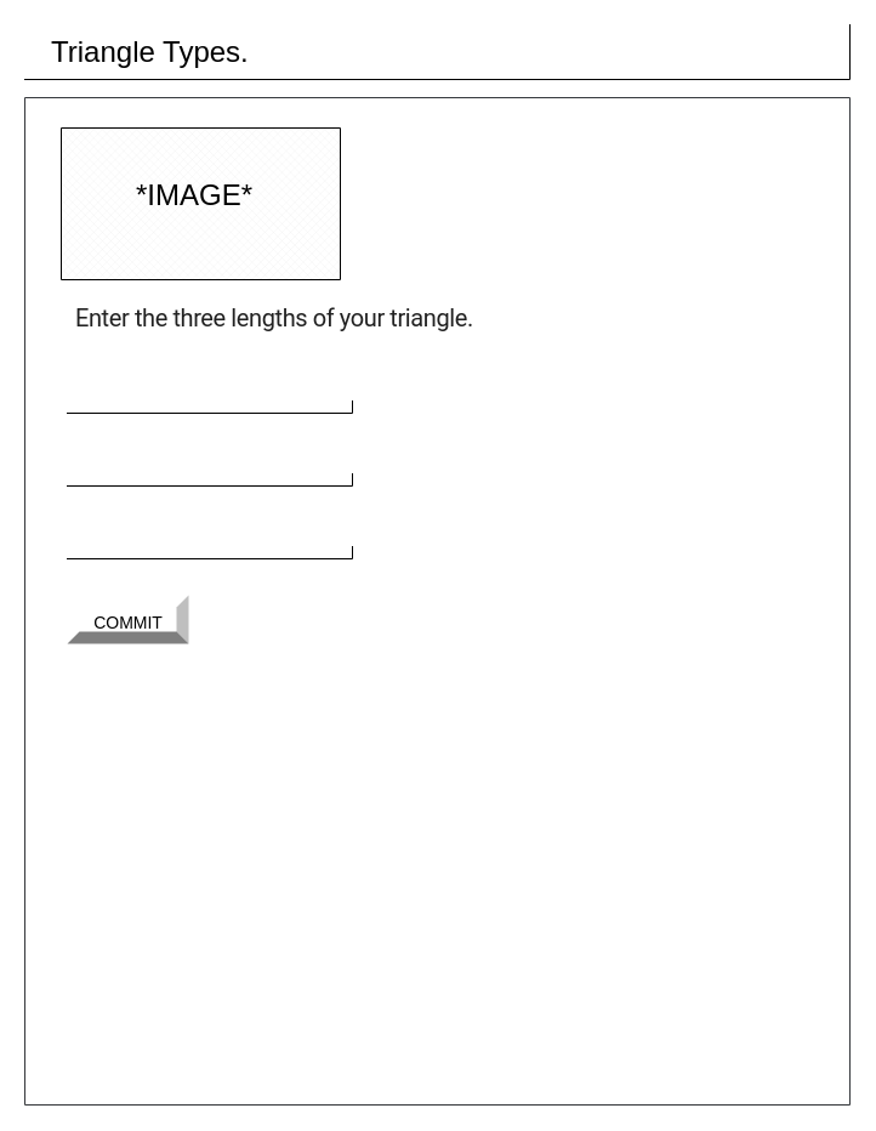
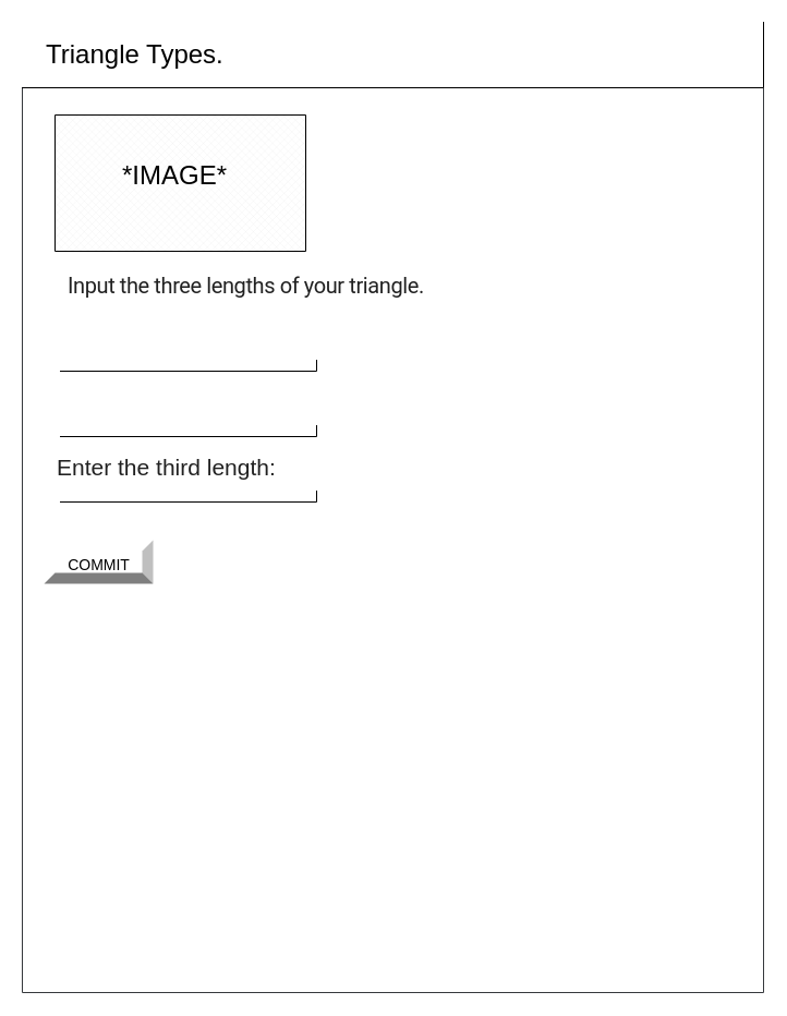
- <mxCell id="3" value="&lt;p style=&quot;line-height: 1.2&quot;&gt;&lt;span style=&quot;font-size: 24px&quot;&gt;&amp;nbsp; &amp;nbsp;Triangle Types.&lt;/span&gt;&lt;/p&gt;" style="shape=partialRectangle;whiteSpace=wrap;html=1;top=0;left=0;fillColor=#FFFFFF;align=left;fontColor=#000000;strokeColor=#000000;" vertex="1" parent="1"><mxGeometry x="20" y="20" width="680" height="45" as="geometry" /></mxCell>
+ <mxCell id="3" value="&lt;p style=&quot;line-height: 1.2&quot;&gt;&lt;span style=&quot;font-size: 24px&quot;&gt;&amp;nbsp; &amp;nbsp;Triangle Types.&lt;/span&gt;&lt;/p&gt;" style="shape=partialRectangle;whiteSpace=wrap;html=1;top=0;left=0;fillColor=#FFFFFF;align=left;fontColor=#000000;strokeColor=#000000;" vertex="1" parent="1"><mxGeometry x="20" y="20" width="680" height="60" as="geometry" /></mxCell>
- <mxCell id="4" value="&lt;h1 style=&quot;padding: 0px ; line-height: 1.35 ; letter-spacing: -0.02em ; margin: 24px 0px 24px 40px ; font-family: &amp;#34;roboto&amp;#34; , &amp;#34;helvetica&amp;#34; , &amp;#34;arial&amp;#34; , sans-serif ; font-weight: 400 ; color: rgba(0 , 0 , 0 , 0.87) ; font-size: 20px&quot;&gt;&lt;font style=&quot;font-size: 20px&quot;&gt;Enter the three lengths of your triangle.&lt;/font&gt;&lt;/h1&gt;&lt;div style=&quot;font-size: 20px&quot;&gt;&lt;br&gt;&lt;/div&gt;" style="text;whiteSpace=wrap;html=1;fontSize=24;" vertex="1" parent="1"><mxGeometry x="20" y="217.5" width="445" height="50" as="geometry" /></mxCell>
+ <mxCell id="4" value="&lt;h1 style=&quot;padding: 0px ; line-height: 1.35 ; letter-spacing: -0.02em ; margin: 24px 0px 24px 40px ; font-family: &amp;#34;roboto&amp;#34; , &amp;#34;helvetica&amp;#34; , &amp;#34;arial&amp;#34; , sans-serif ; font-weight: 400 ; color: rgba(0 , 0 , 0 , 0.87) ; font-size: 20px&quot;&gt;&lt;font style=&quot;font-size: 20px&quot;&gt;Input the three lengths of your triangle.&lt;/font&gt;&lt;/h1&gt;&lt;div style=&quot;font-size: 20px&quot;&gt;&lt;br&gt;&lt;/div&gt;" style="text;whiteSpace=wrap;html=1;fontSize=24;" vertex="1" parent="1"><mxGeometry x="20" y="217.5" width="445" height="50" as="geometry" /></mxCell>
+ <mxCell id="11" value="&lt;p style=&quot;padding: 0px ; font-weight: 400 ; line-height: 24px ; font-size: 21px ; letter-spacing: normal ; margin: 0px 0px 16px ; color: rgba(0 , 0 , 0 , 0.87) ; font-family: &amp;#34;helvetica&amp;#34; , &amp;#34;arial&amp;#34; , sans-serif ; font-style: normal ; text-indent: 0px ; text-transform: none ; word-spacing: 0px&quot;&gt;Enter the third length:&lt;/p&gt;&lt;form action=&quot;https://evgeny-vovk.github.io/ICS2O-Unit5-05-HTML/&quot; style=&quot;color: rgba(0 , 0 , 0 , 0.87) ; font-family: &amp;#34;helvetica&amp;#34; , &amp;#34;arial&amp;#34; , sans-serif ; font-size: 14px ; font-style: normal ; font-weight: 400 ; letter-spacing: normal ; text-indent: 0px ; text-transform: none ; word-spacing: 0px&quot;&gt;&lt;div class=&quot;mdl-textfield mdl-js-textfield is-upgraded is-dirty&quot; style=&quot;position: relative ; font-size: 16px ; display: inline-block ; box-sizing: border-box ; width: 300px ; max-width: 100% ; margin: 0px ; padding: 20px 0px&quot;&gt;&lt;/div&gt;&lt;/form&gt;" style="text;whiteSpace=wrap;html=1;fontSize=20;" vertex="1" parent="1"><mxGeometry x="50" y="410" width="210" height="30" as="geometry" /></mxCell>
- <mxCell id="8" value="&lt;font style=&quot;font-size: 14px&quot; color=&quot;#000000&quot;&gt;COMMIT&lt;/font&gt;" style="labelPosition=center;verticalLabelPosition=middle;align=center;html=1;shape=mxgraph.basic.shaded_button;dx=10;fontSize=24;" vertex="1" parent="1"><mxGeometry x="55" y="490" width="100" height="40" as="geometry" /></mxCell>
+ <mxCell id="8" value="&lt;font style=&quot;font-size: 14px&quot; color=&quot;#000000&quot;&gt;COMMIT&lt;/font&gt;" style="labelPosition=center;verticalLabelPosition=middle;align=center;html=1;shape=mxgraph.basic.shaded_button;dx=10;fontSize=24;" vertex="1" parent="1"><mxGeometry x="40" y="495" width="100" height="40" as="geometry" /></mxCell>
